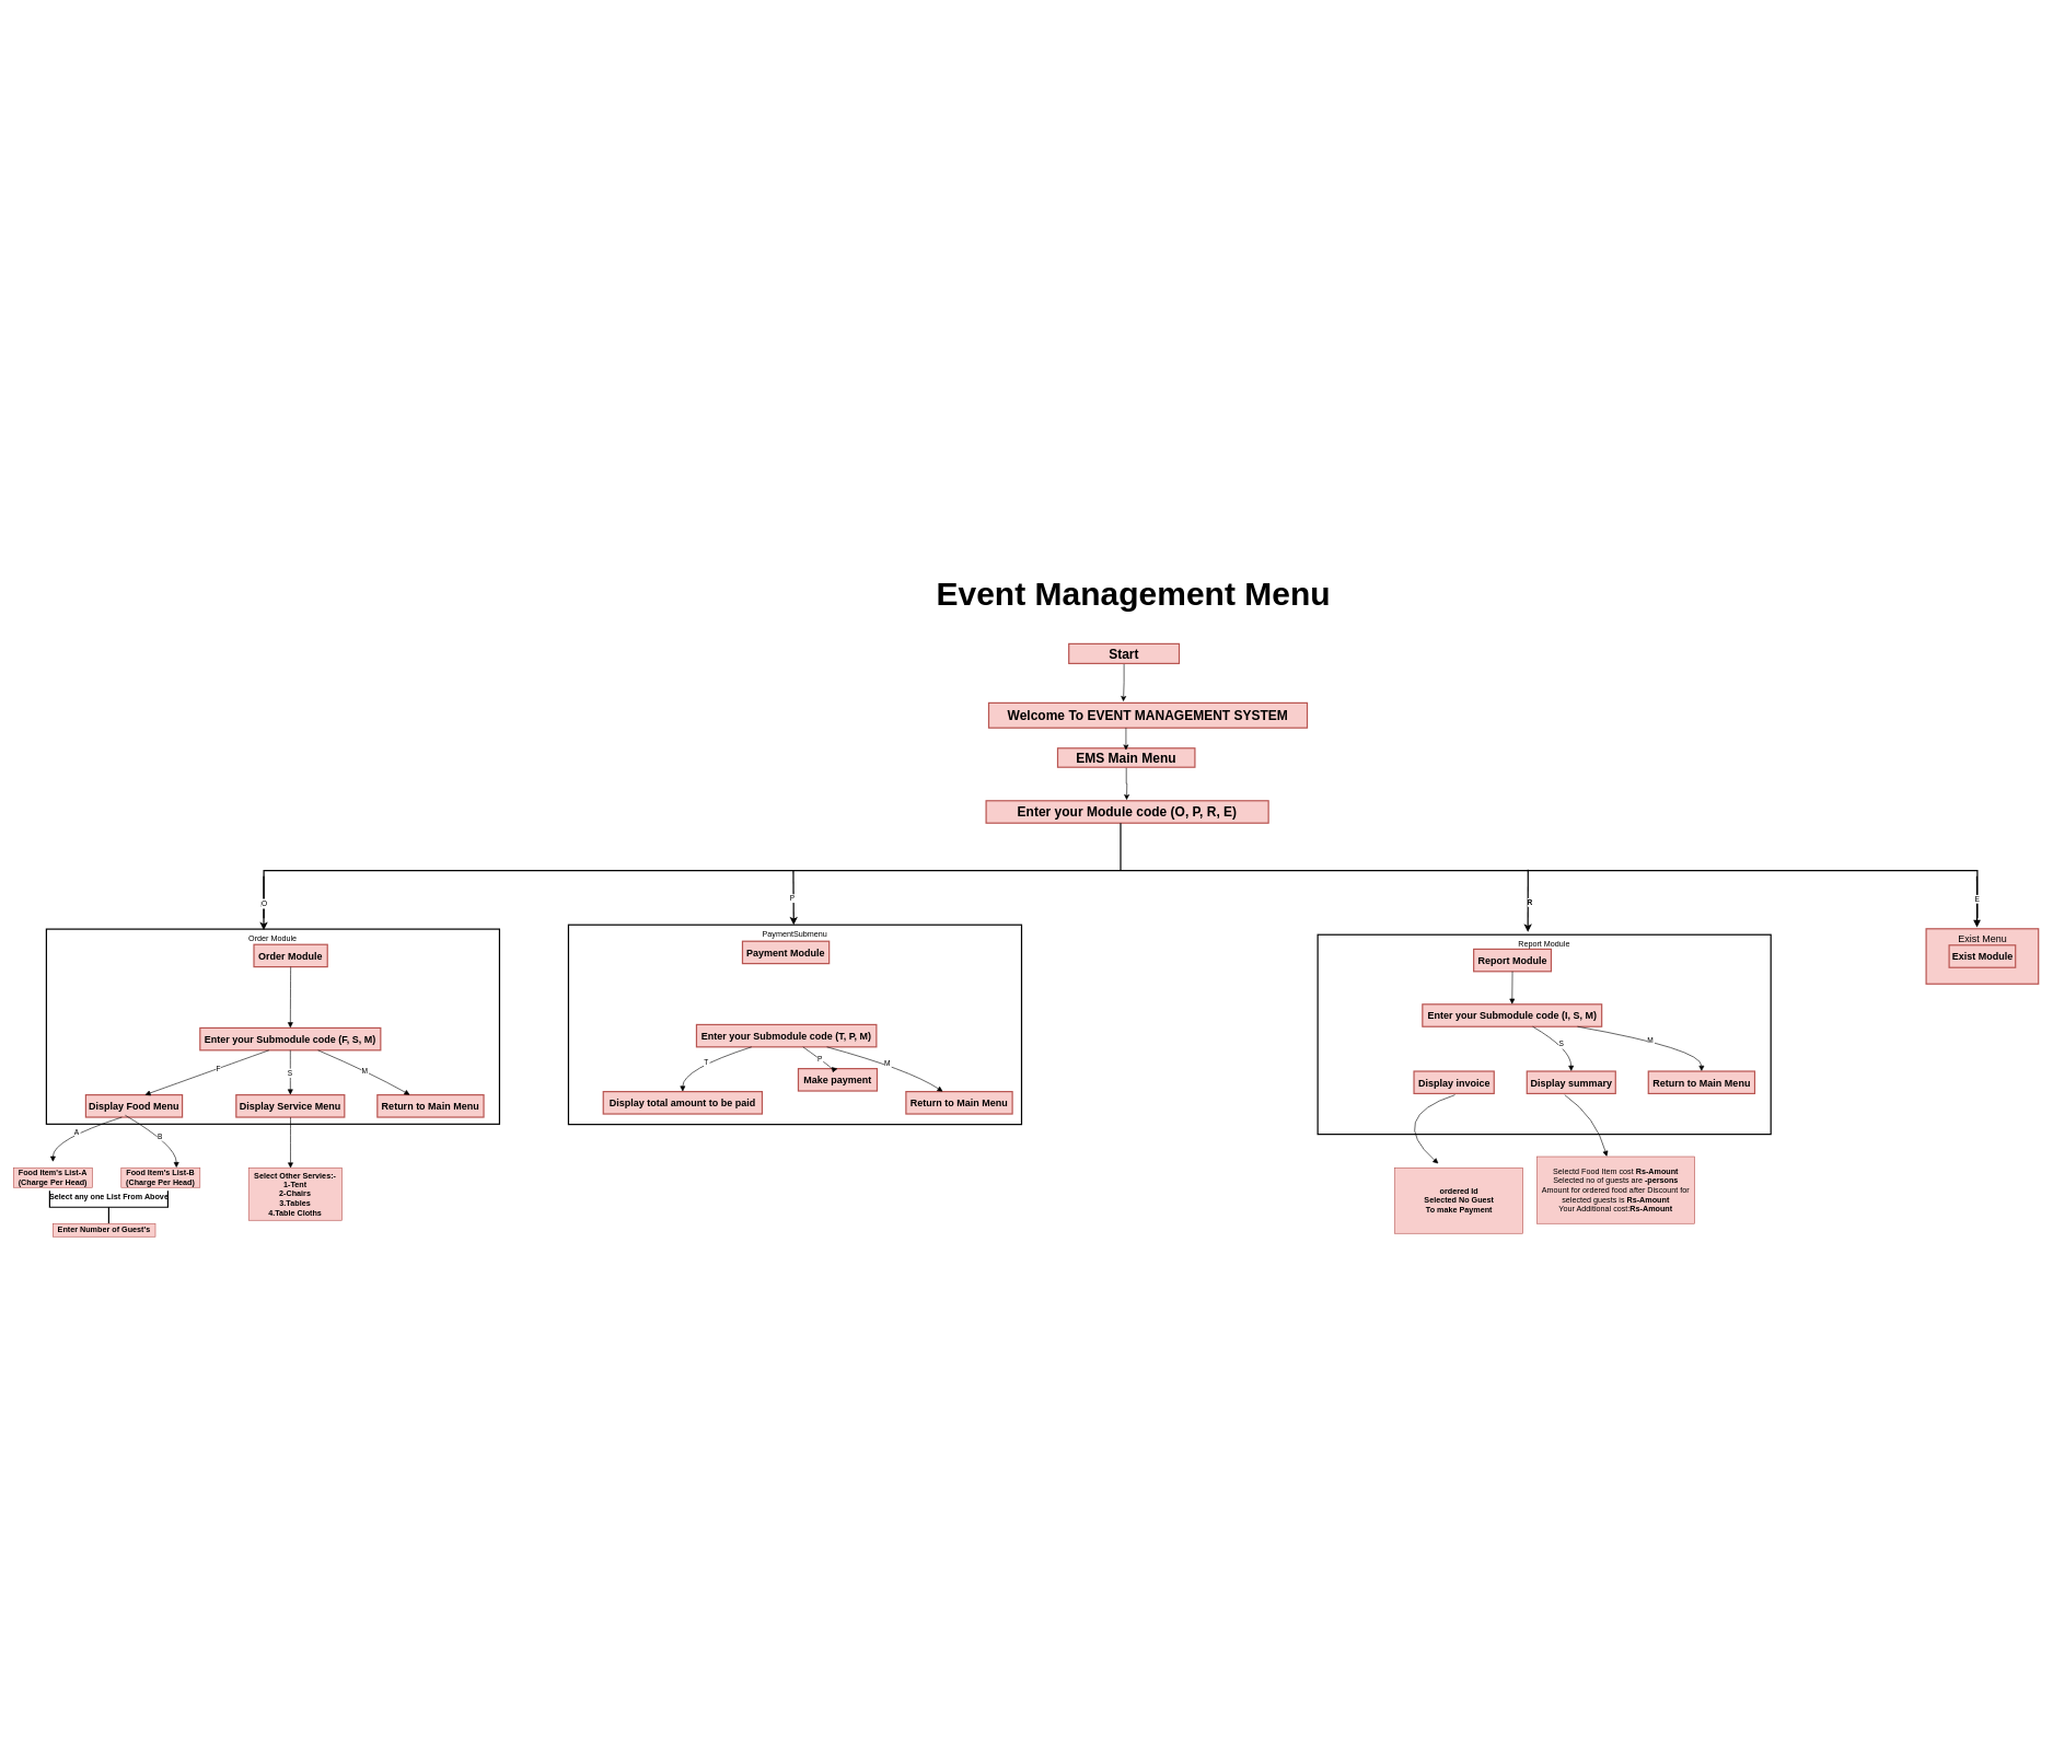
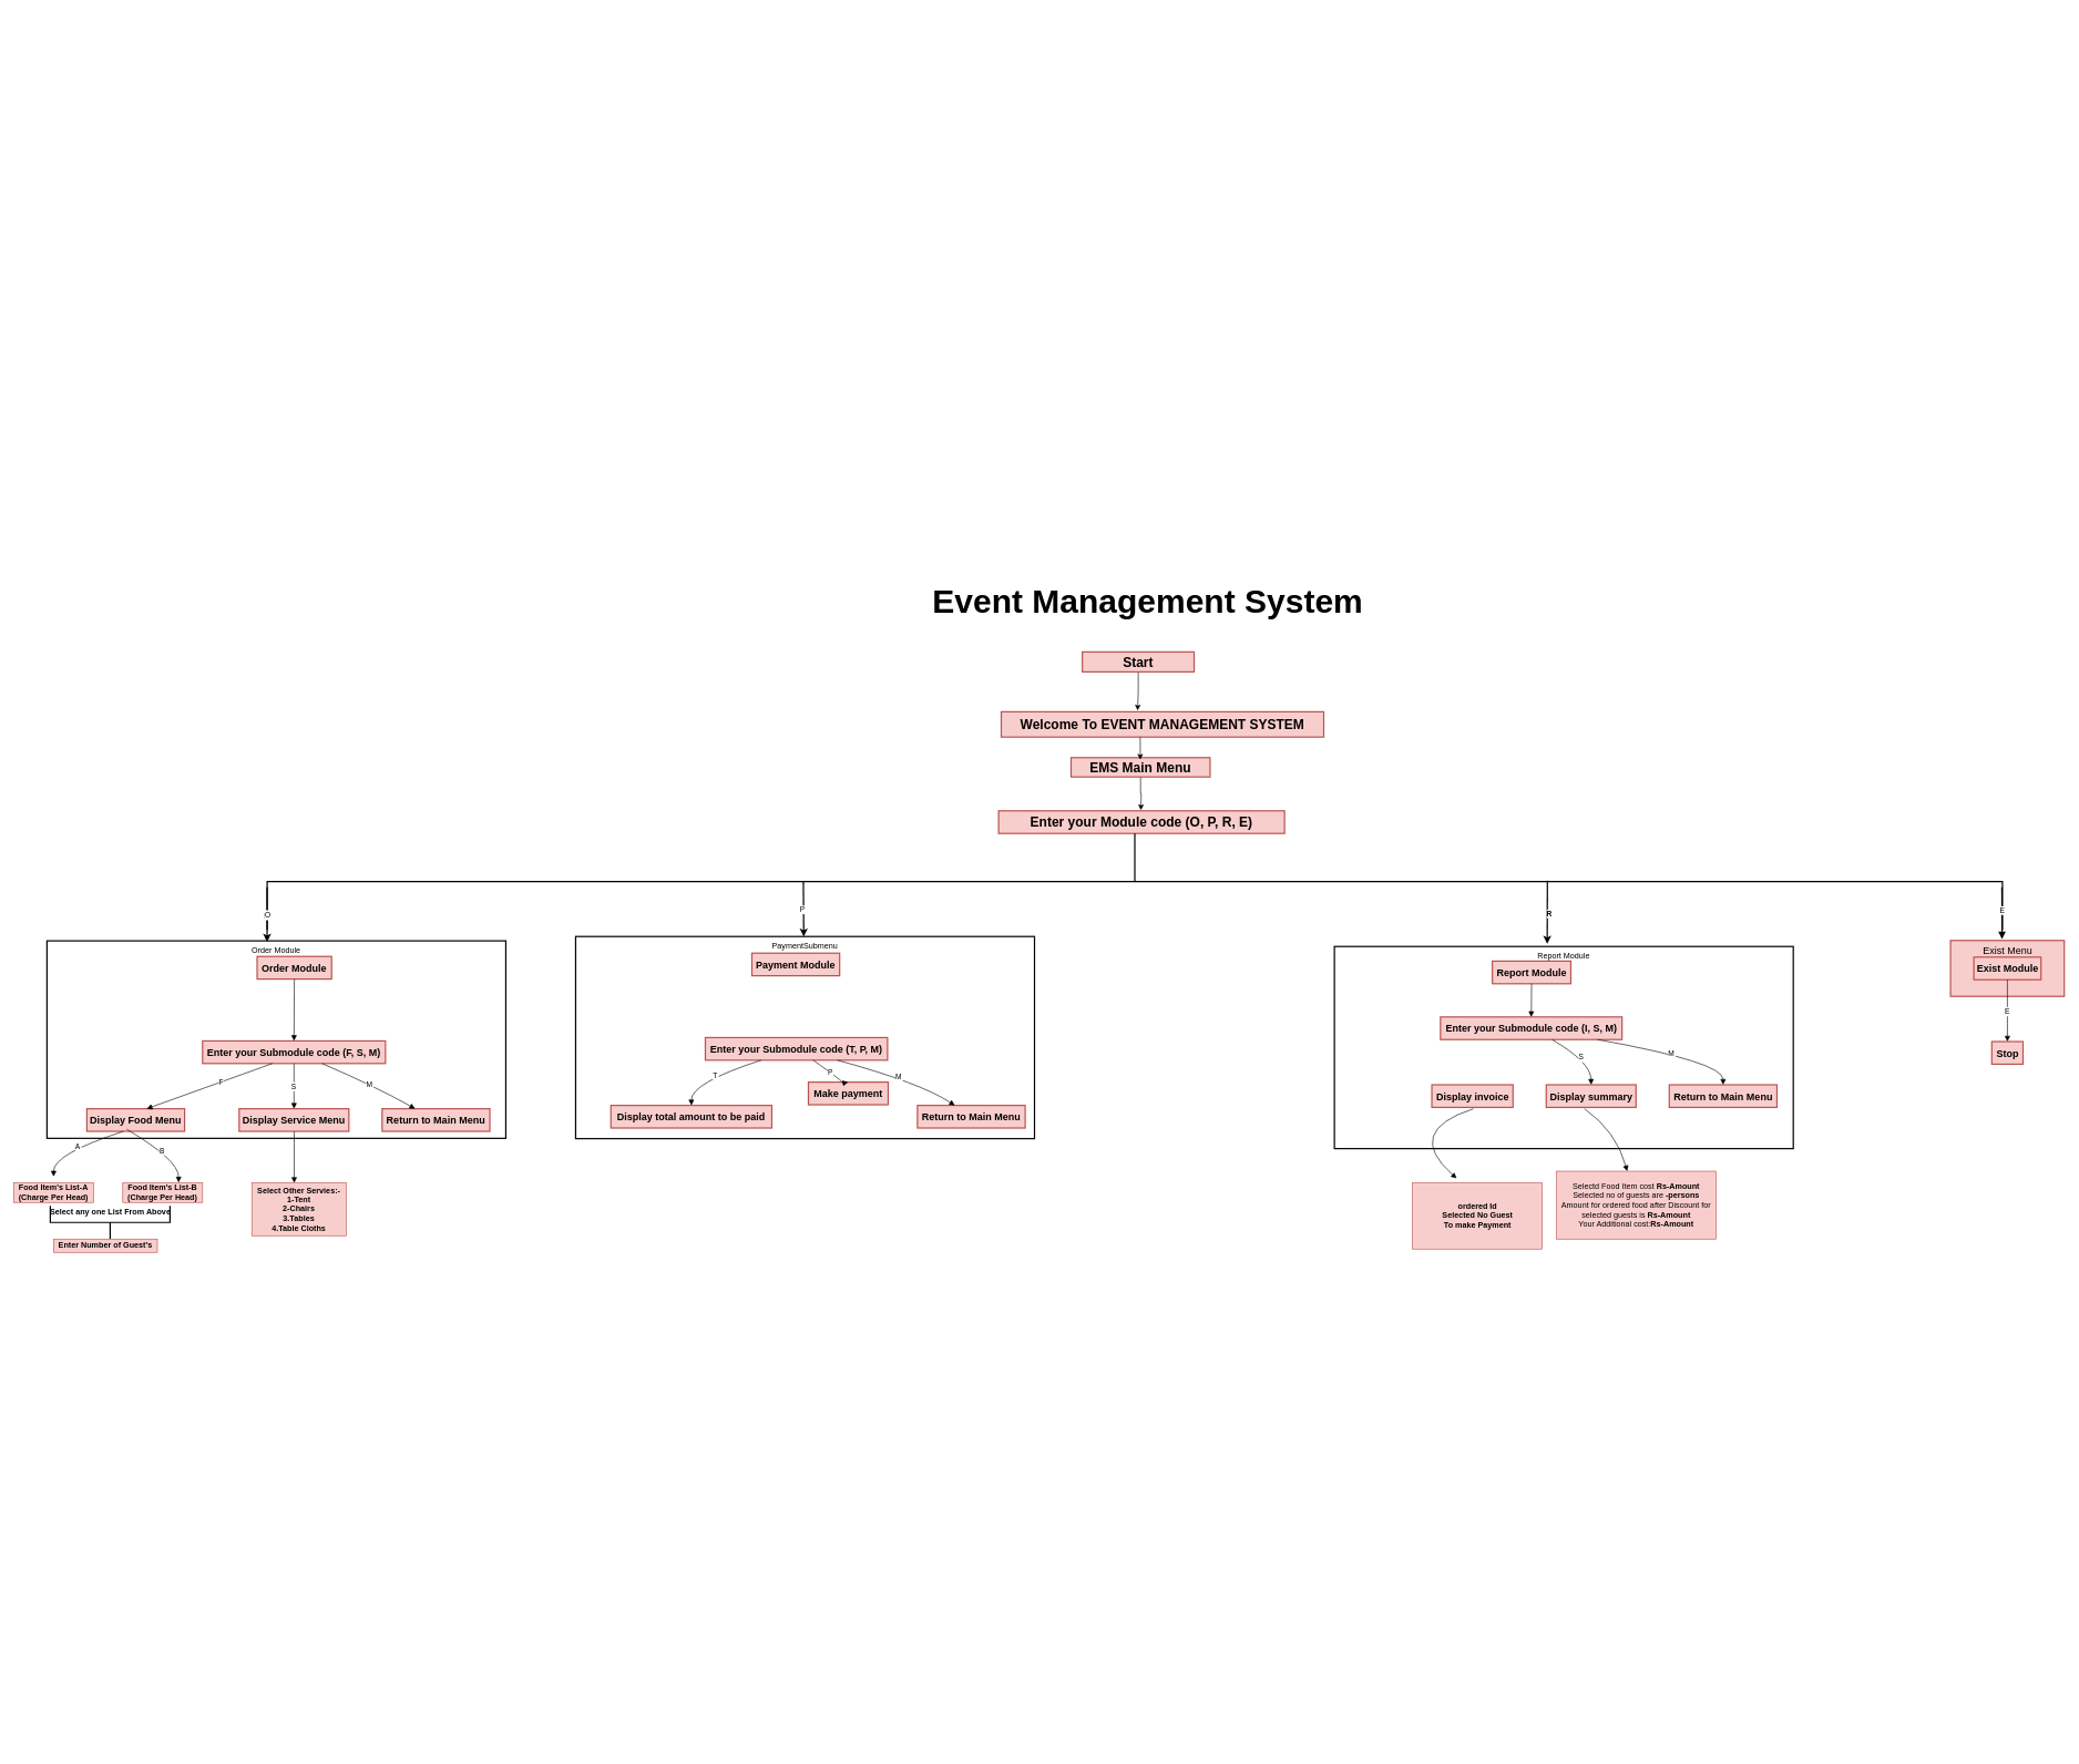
- <mxCell id="58" value="&lt;span style=&quot;font-size: 50px;&quot;&gt;&lt;b&gt;Event Management Menu&lt;/b&gt;&lt;/span&gt;" style="text;html=1;align=center;verticalAlign=middle;resizable=0;points=[];autosize=1;strokeColor=none;fillColor=none;" parent="1" vertex="1"><mxGeometry x="1390" y="868" width="670" height="70" as="geometry" /></mxCell>
+ <mxCell id="58" value="&lt;span style=&quot;font-size: 50px;&quot;&gt;&lt;b&gt;Event Management System&lt;/b&gt;&lt;/span&gt;" style="text;html=1;align=center;verticalAlign=middle;resizable=0;points=[];autosize=1;strokeColor=none;fillColor=none;" parent="1" vertex="1"><mxGeometry x="1390" y="868" width="670" height="70" as="geometry" /></mxCell>
+ <mxCell id="22" value="E" style="curved=1;startArrow=none;endArrow=block;exitX=0.5;exitY=0.98;entryX=0.5;entryY=0;rounded=0;" parent="1" source="3" target="15" edge="1"><mxGeometry relative="1" as="geometry"><Array as="points" /></mxGeometry></mxCell>
+ <mxCell id="15" value="Stop" style="whiteSpace=wrap;strokeWidth=2;fontStyle=1;fontSize=15;fillColor=#f8cecc;strokeColor=#b85450;" parent="1" vertex="1"><mxGeometry x="2994.5" y="1566" width="47" height="34" as="geometry" /></mxCell>
